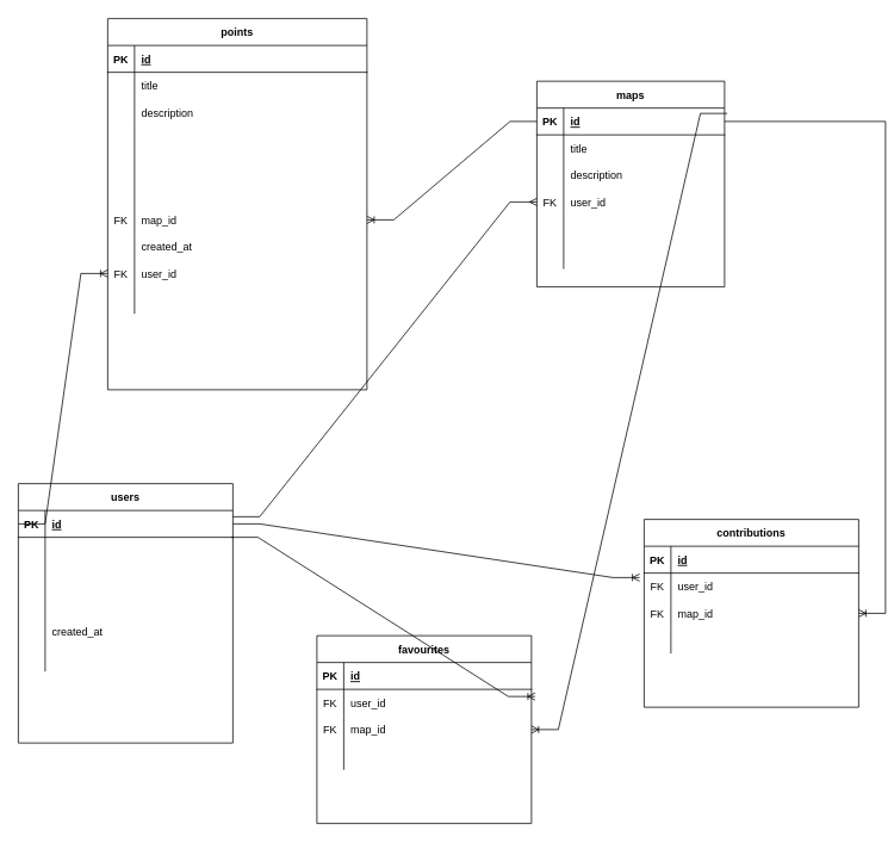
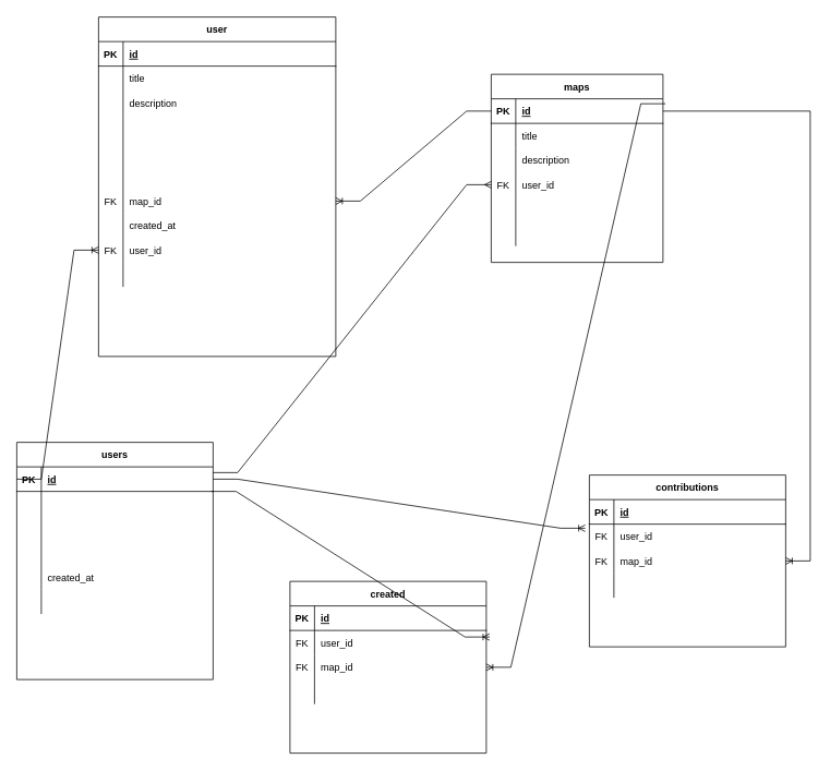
- <mxCell id="49" value="points" style="shape=table;startSize=30;container=1;collapsible=1;childLayout=tableLayout;fixedRows=1;rowLines=0;fontStyle=1;align=center;resizeLast=1;" parent="1" vertex="1"><mxGeometry x="120" y="20" width="290" height="415" as="geometry" /></mxCell>
+ <mxCell id="49" value="user" style="shape=table;startSize=30;container=1;collapsible=1;childLayout=tableLayout;fixedRows=1;rowLines=0;fontStyle=1;align=center;resizeLast=1;" parent="1" vertex="1"><mxGeometry x="120" y="20" width="290" height="415" as="geometry" /></mxCell>
- <mxCell id="36" value="favourites" style="shape=table;startSize=30;container=1;collapsible=1;childLayout=tableLayout;fixedRows=1;rowLines=0;fontStyle=1;align=center;resizeLast=1;" parent="1" vertex="1"><mxGeometry x="354" y="710" width="240" height="210" as="geometry" /></mxCell>
+ <mxCell id="36" value="created" style="shape=table;startSize=30;container=1;collapsible=1;childLayout=tableLayout;fixedRows=1;rowLines=0;fontStyle=1;align=center;resizeLast=1;" parent="1" vertex="1"><mxGeometry x="354" y="710" width="240" height="210" as="geometry" /></mxCell>
